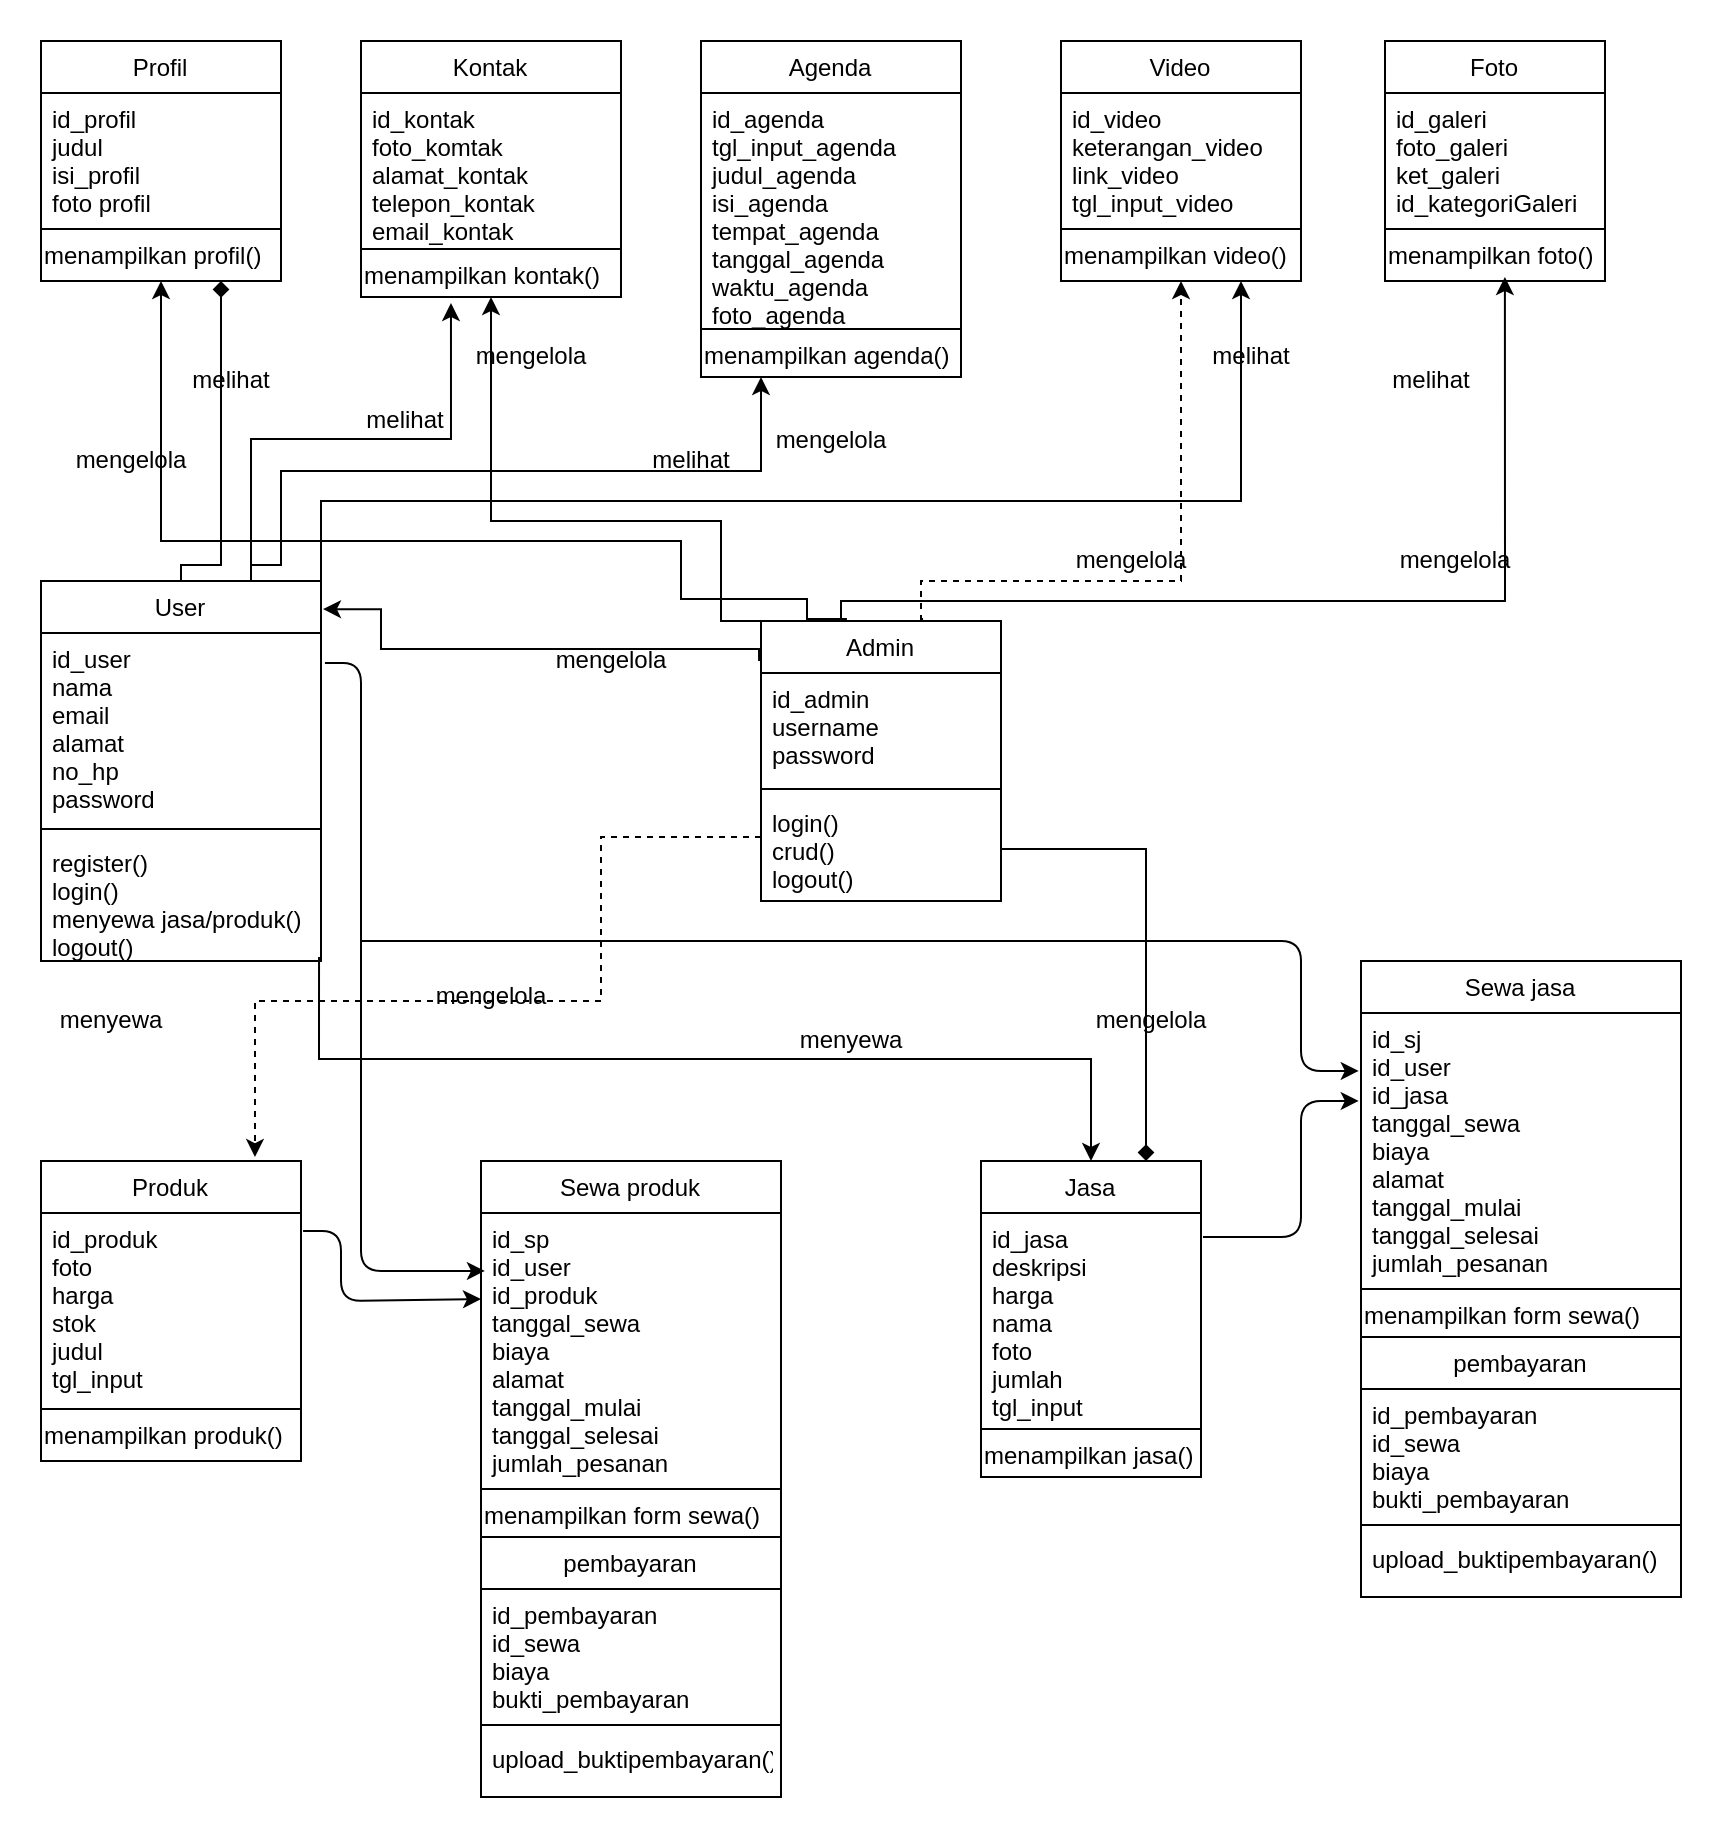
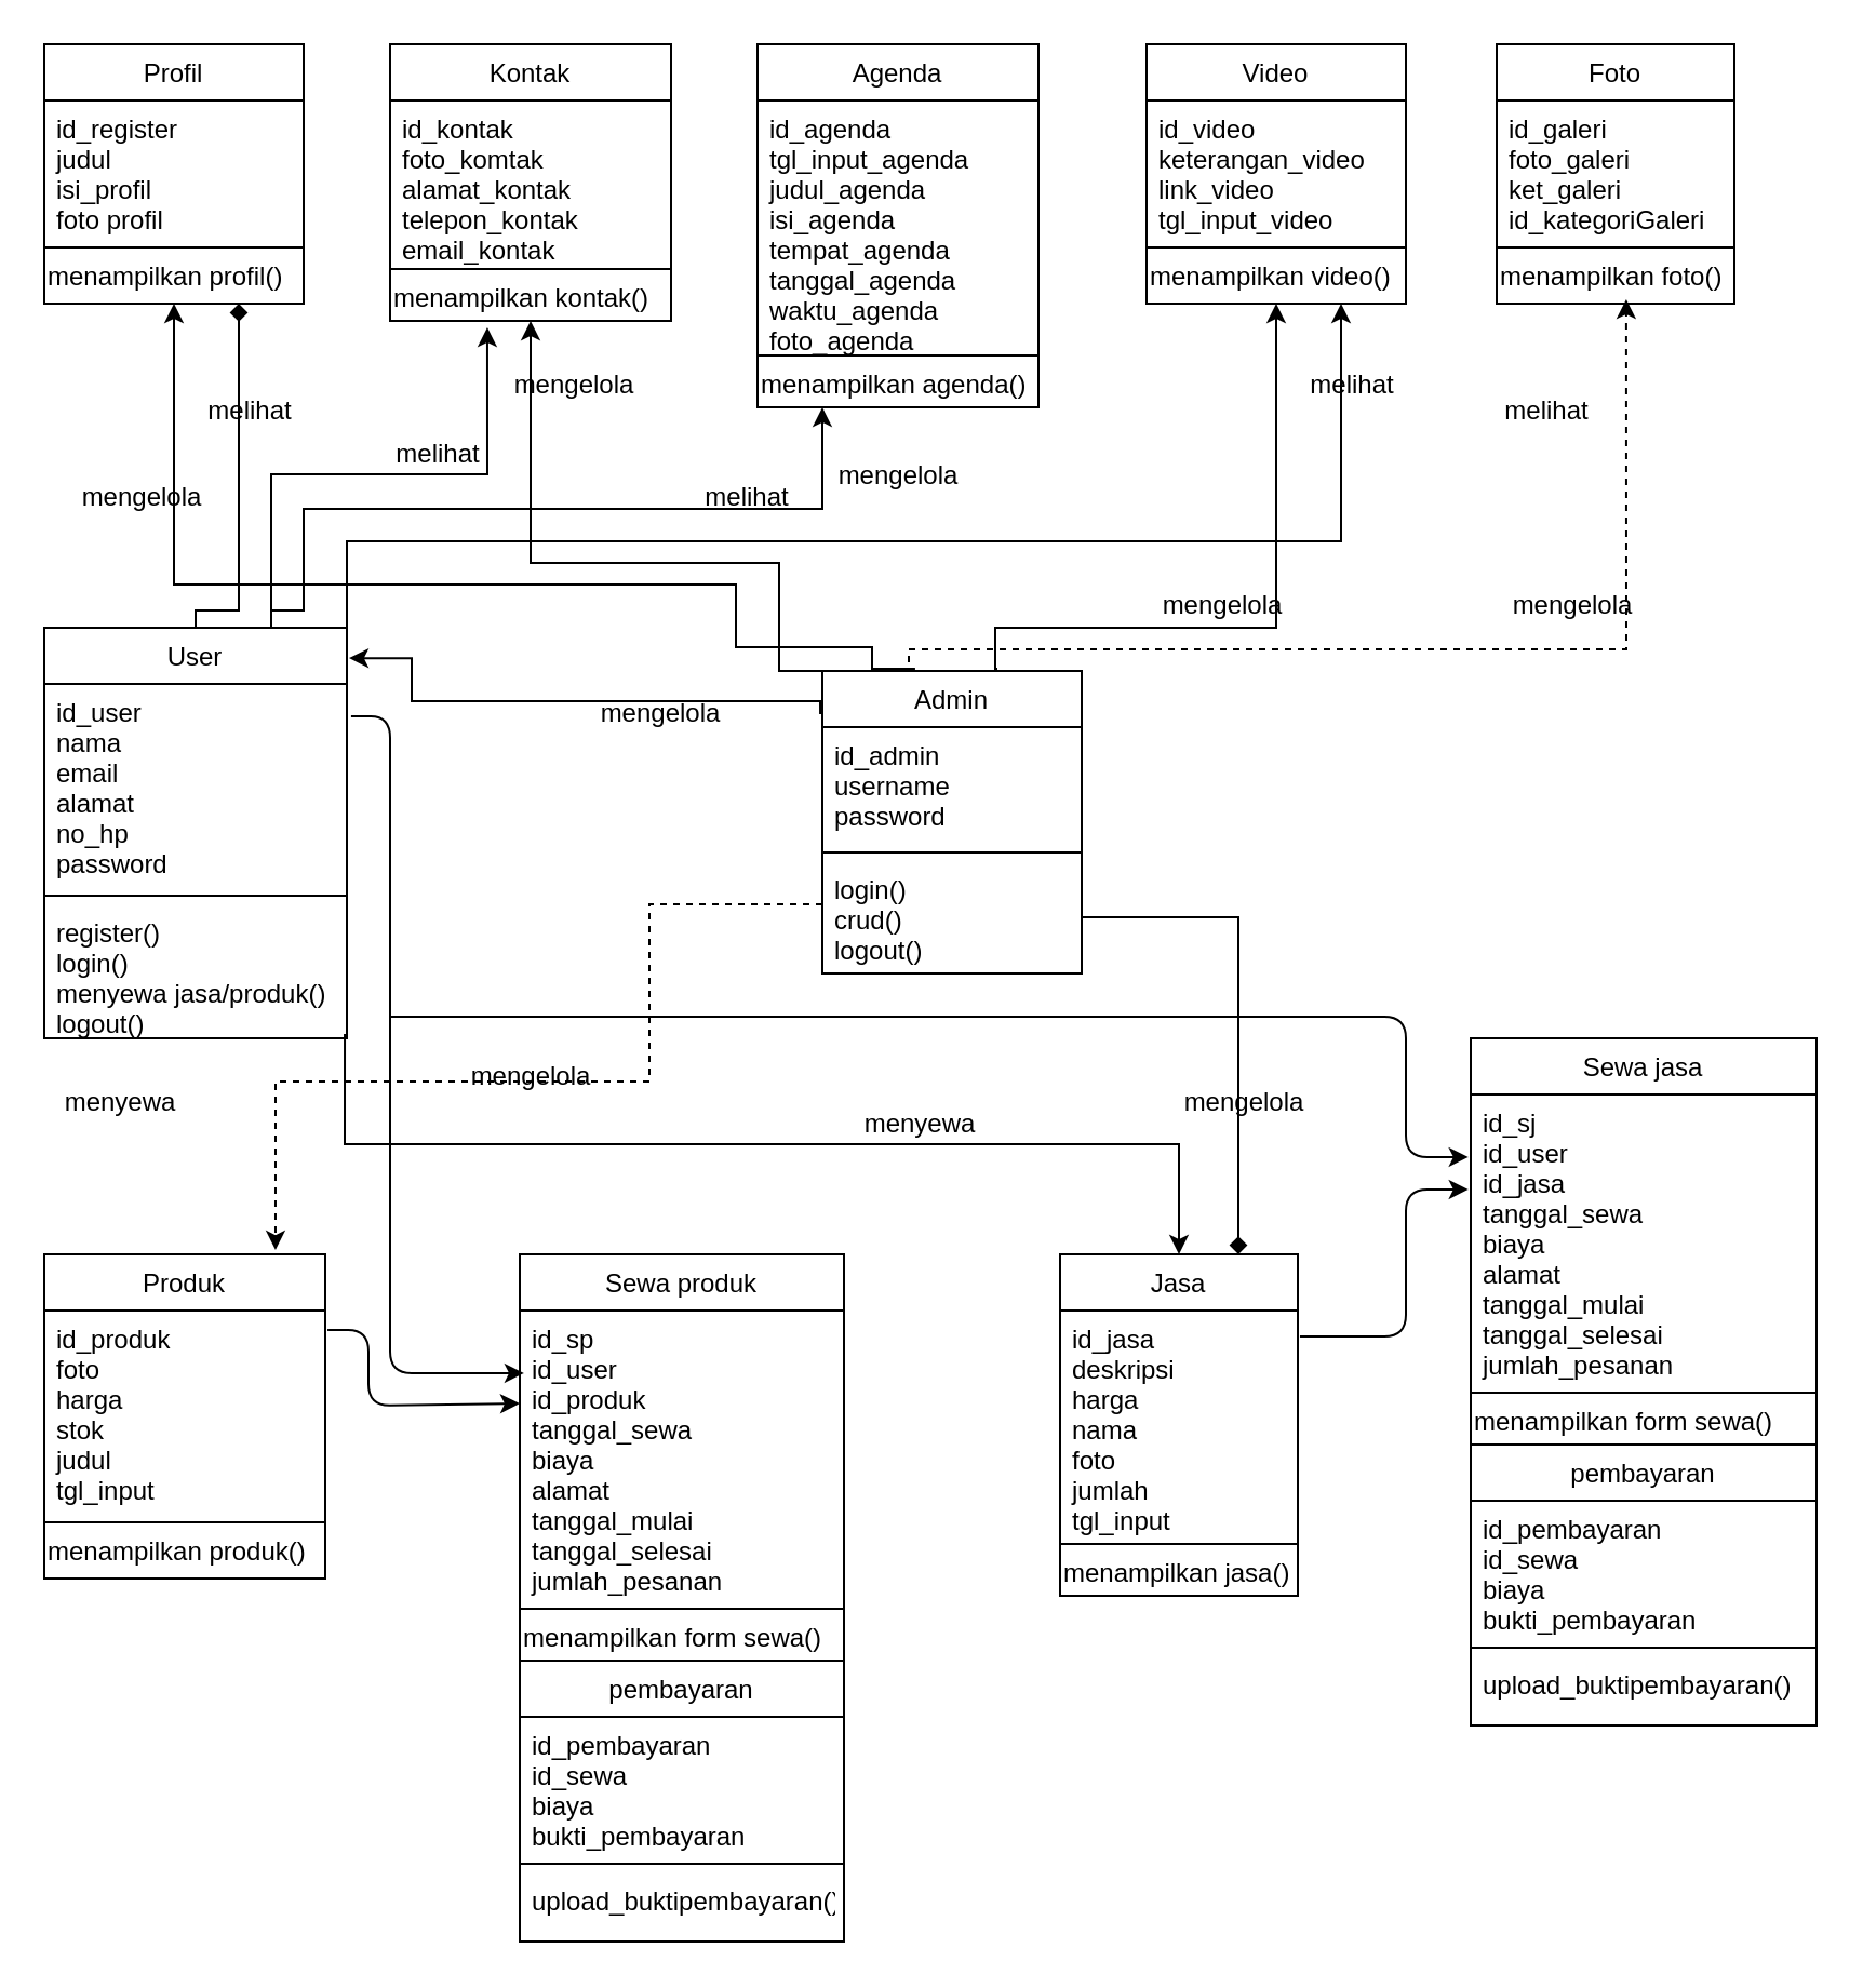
- <mxCell id="26" value="id_profil&#10;judul&#10;isi_profil&#10;foto profil" style="text;align=left;verticalAlign=top;spacingLeft=4;spacingRight=4;overflow=hidden;rotatable=0;points=[[0,0.5],[1,0.5]];portConstraint=eastwest;" vertex="1" parent="25"><mxGeometry y="26" width="120" height="64" as="geometry" /></mxCell>
+ <mxCell id="26" value="id_register&#10;judul&#10;isi_profil&#10;foto profil" style="text;align=left;verticalAlign=top;spacingLeft=4;spacingRight=4;overflow=hidden;rotatable=0;points=[[0,0.5],[1,0.5]];portConstraint=eastwest;" vertex="1" parent="25"><mxGeometry y="26" width="120" height="64" as="geometry" /></mxCell>
- <mxCell id="2" style="edgeStyle=orthogonalEdgeStyle;rounded=0;orthogonalLoop=1;jettySize=auto;html=1;exitX=0.675;exitY=-0.007;exitDx=0;exitDy=0;entryX=0.5;entryY=1;entryDx=0;entryDy=0;exitPerimeter=0;dashed=1;" edge="1" parent="1" source="4" target="37"><mxGeometry relative="1" as="geometry"><Array as="points"><mxPoint x="460" y="309" /><mxPoint x="460" y="290" /><mxPoint x="590" y="290" /></Array></mxGeometry></mxCell>
+ <mxCell id="2" style="edgeStyle=orthogonalEdgeStyle;rounded=0;orthogonalLoop=1;jettySize=auto;html=1;exitX=0.675;exitY=-0.007;exitDx=0;exitDy=0;entryX=0.5;entryY=1;entryDx=0;entryDy=0;exitPerimeter=0;" edge="1" parent="1" source="4" target="37"><mxGeometry relative="1" as="geometry"><Array as="points"><mxPoint x="460" y="309" /><mxPoint x="460" y="290" /><mxPoint x="590" y="290" /></Array></mxGeometry></mxCell>
- <mxCell id="3" style="edgeStyle=orthogonalEdgeStyle;rounded=0;orthogonalLoop=1;jettySize=auto;html=1;exitX=0.5;exitY=0;exitDx=0;exitDy=0;entryX=0.545;entryY=1;entryDx=0;entryDy=0;entryPerimeter=0;" edge="1" parent="1" source="4" target="44"><mxGeometry relative="1" as="geometry"><Array as="points"><mxPoint x="420" y="300" /><mxPoint x="752" y="300" /></Array></mxGeometry></mxCell>
+ <mxCell id="3" style="edgeStyle=orthogonalEdgeStyle;rounded=0;orthogonalLoop=1;jettySize=auto;html=1;exitX=0.5;exitY=0;exitDx=0;exitDy=0;entryX=0.545;entryY=1;entryDx=0;entryDy=0;entryPerimeter=0;dashed=1;" edge="1" parent="1" source="4" target="44"><mxGeometry relative="1" as="geometry"><Array as="points"><mxPoint x="420" y="300" /><mxPoint x="752" y="300" /></Array></mxGeometry></mxCell>
